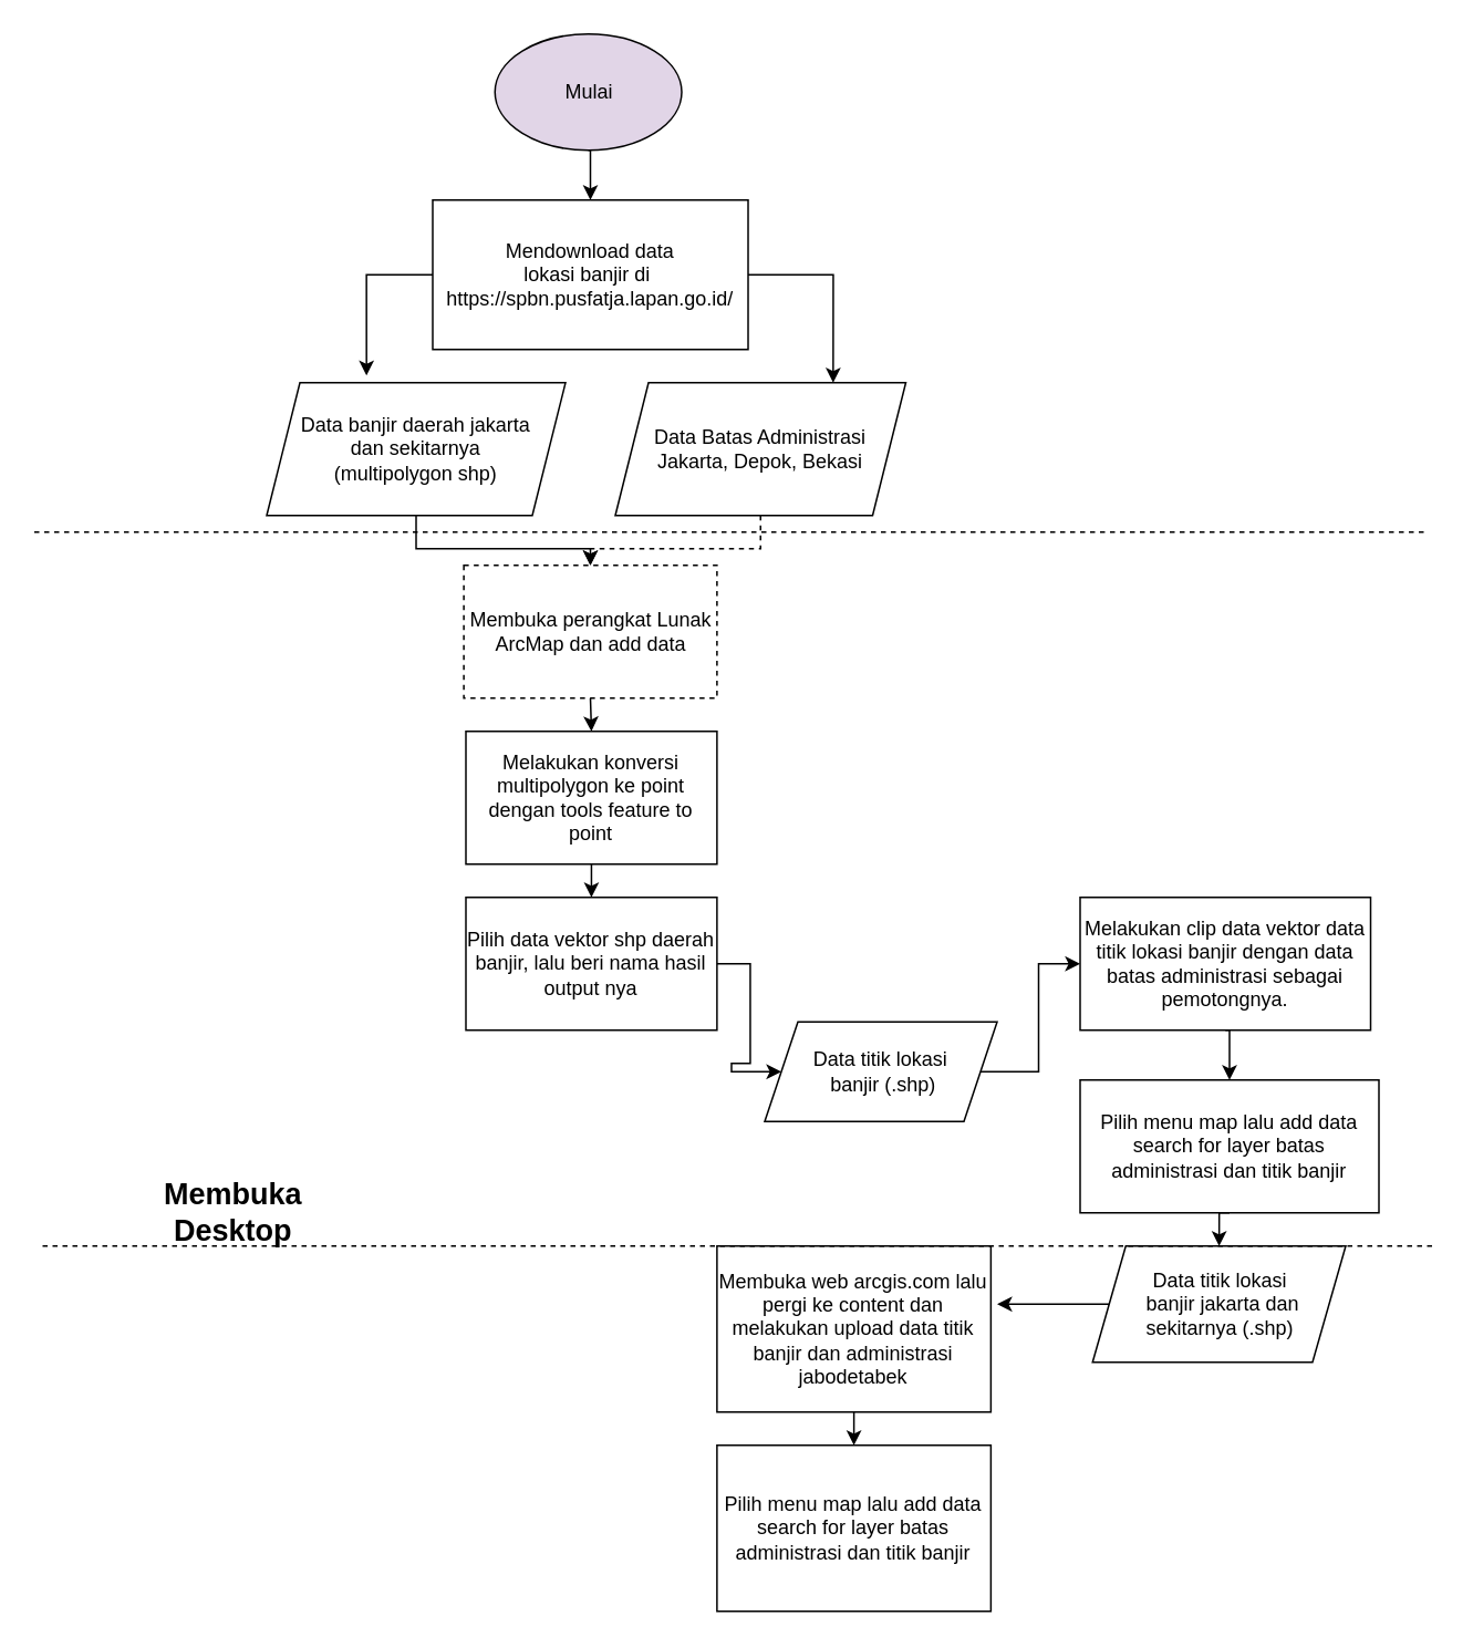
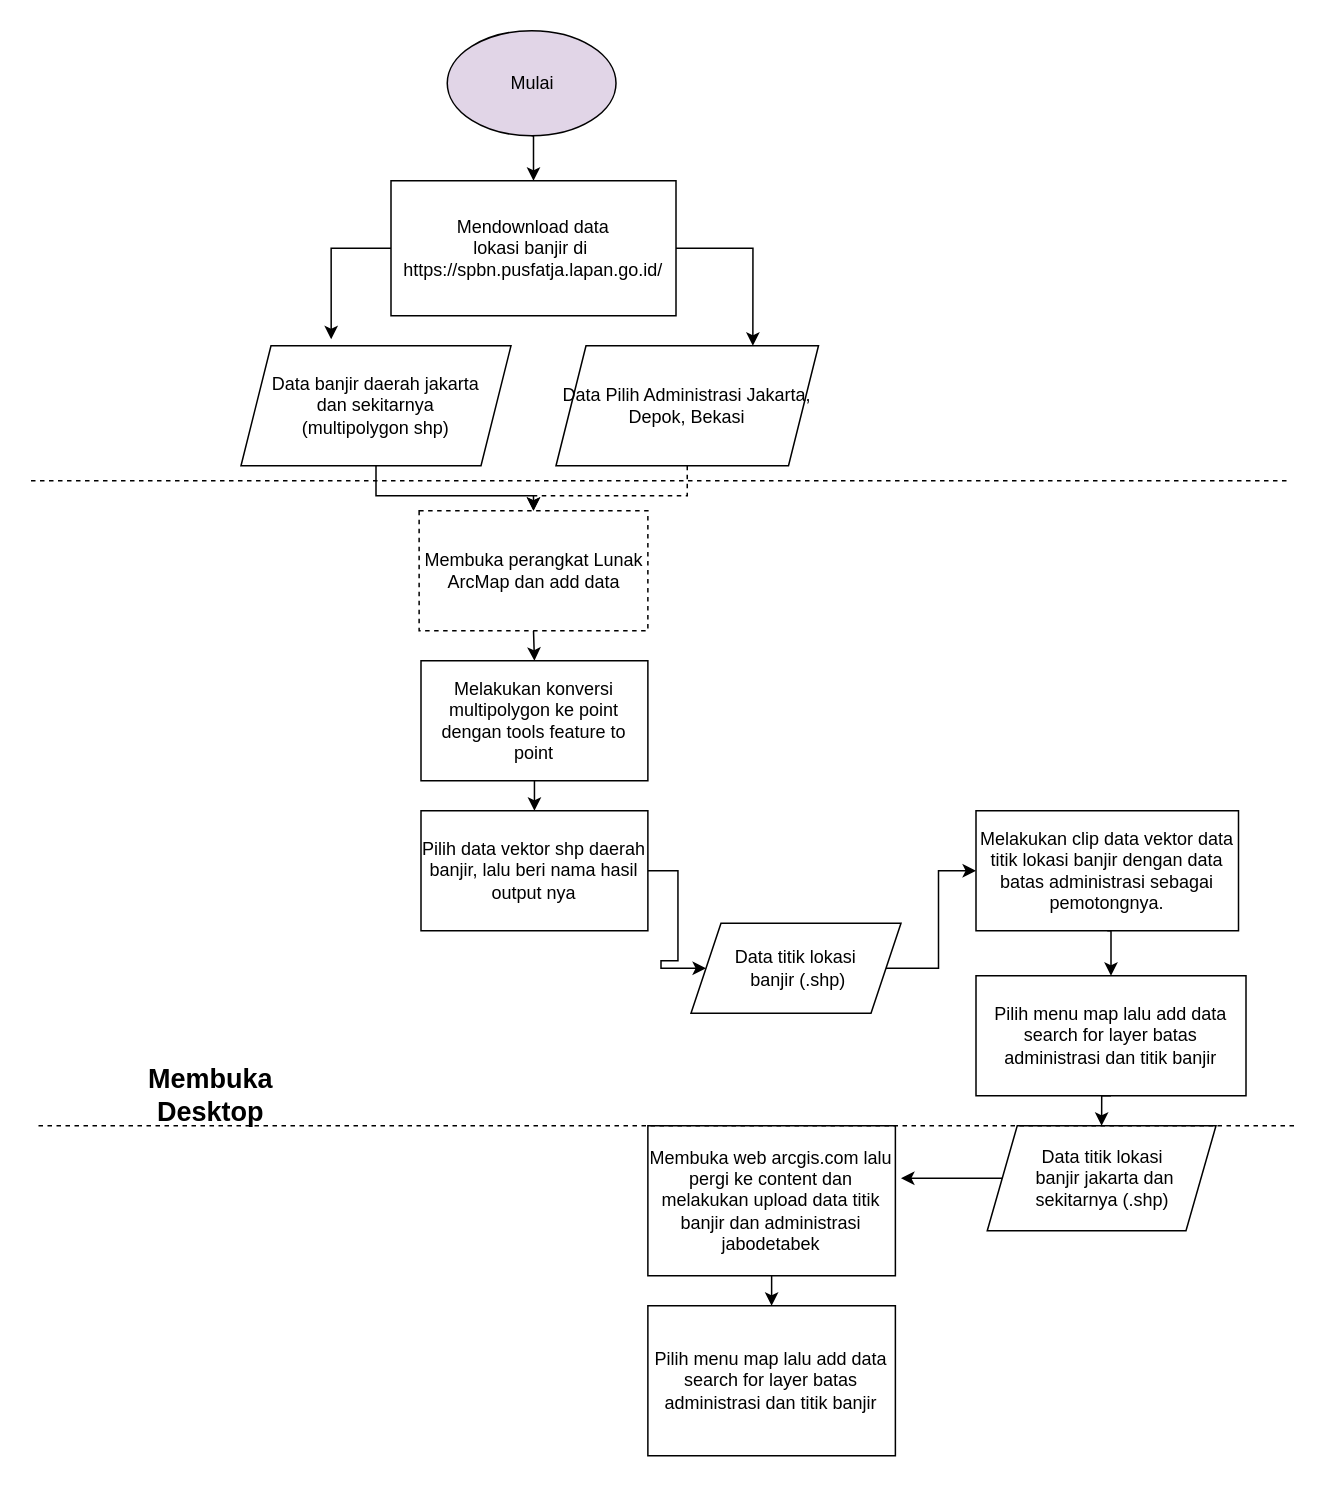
- <mxCell id="20" value="Data Batas Administrasi Jakarta, Depok, Bekasi" style="shape=parallelogram;perimeter=parallelogramPerimeter;whiteSpace=wrap;html=1;fixedSize=1;" parent="1" vertex="1"><mxGeometry x="370" y="230" width="175" height="80" as="geometry" /></mxCell>
+ <mxCell id="20" value="Data Pilih Administrasi Jakarta, Depok, Bekasi" style="shape=parallelogram;perimeter=parallelogramPerimeter;whiteSpace=wrap;html=1;fixedSize=1;" parent="1" vertex="1"><mxGeometry x="370" y="230" width="175" height="80" as="geometry" /></mxCell>
